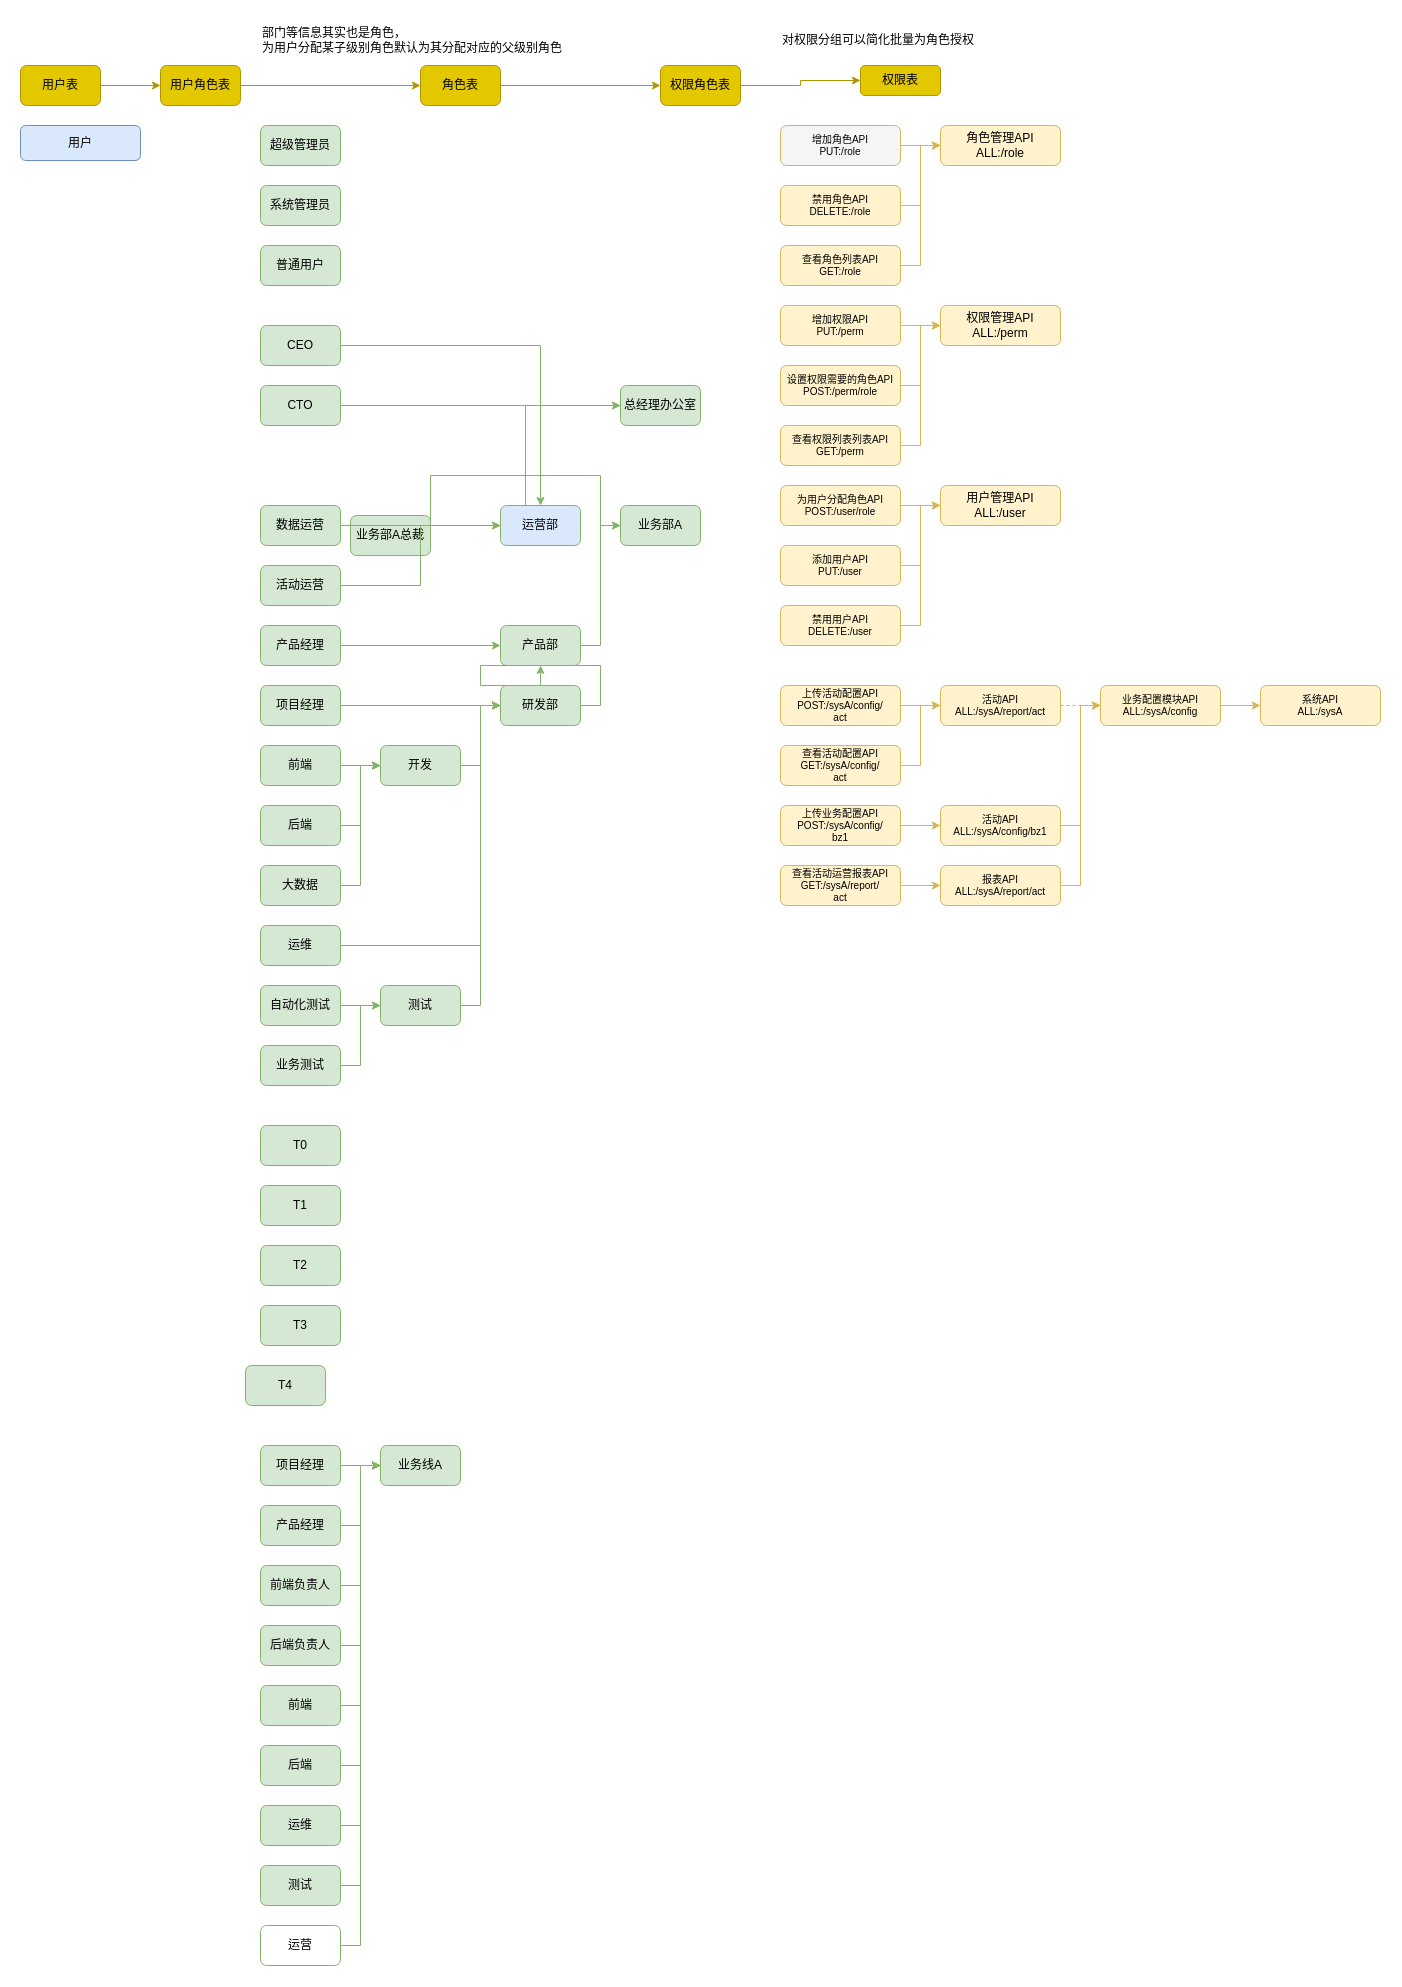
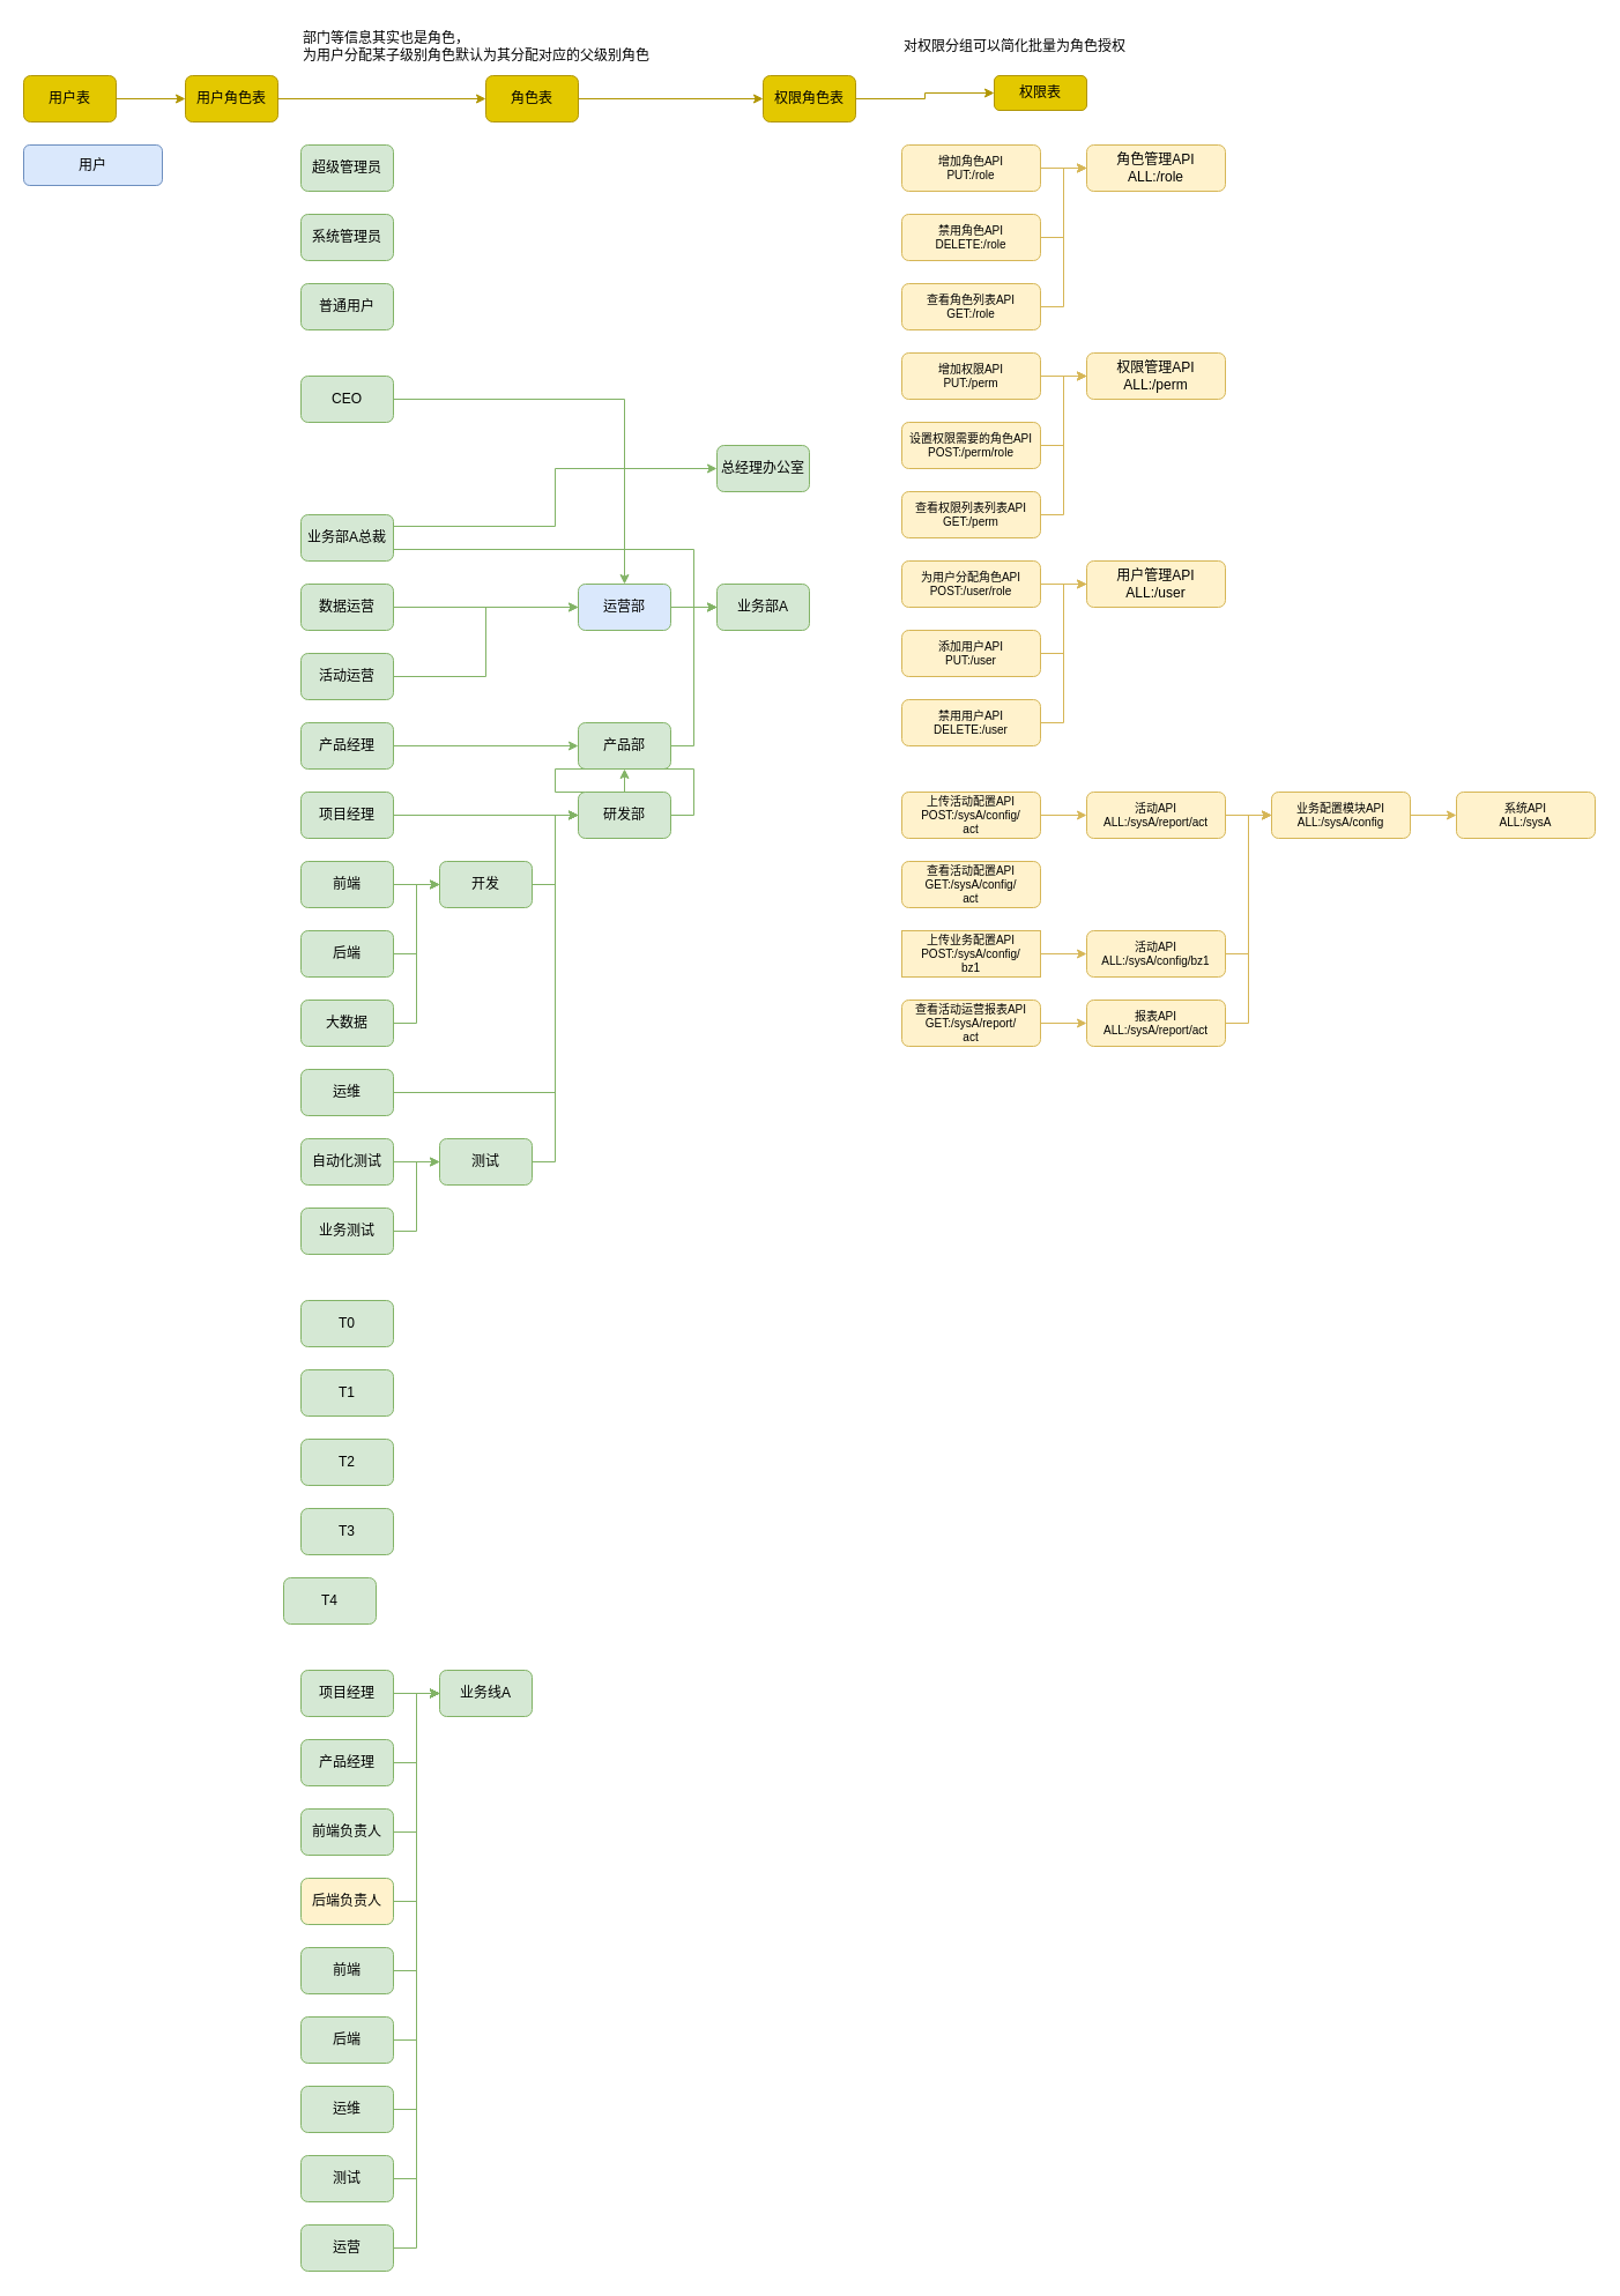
- <mxCell id="4" value="增加角色API&lt;br style=&quot;font-size: 10px;&quot;&gt;PUT:/role" style="rounded=1;whiteSpace=wrap;html=1;fillColor=#f5f5f5;strokeColor=#d6b656;fontSize=10;" vertex="1" parent="1"><mxGeometry x="780" y="125" width="120" height="40" as="geometry" /></mxCell>
+ <mxCell id="4" value="增加角色API&lt;br style=&quot;font-size: 10px;&quot;&gt;PUT:/role" style="rounded=1;whiteSpace=wrap;html=1;fillColor=#fff2cc;strokeColor=#d6b656;fontSize=10;" vertex="1" parent="1"><mxGeometry x="780" y="125" width="120" height="40" as="geometry" /></mxCell>
- <mxCell id="11" value="CTO" style="rounded=1;whiteSpace=wrap;html=1;fillColor=#d5e8d4;strokeColor=#82b366;" vertex="1" parent="1"><mxGeometry x="260" y="385" width="80" height="40" as="geometry" /></mxCell>
- <mxCell id="10" style="edgeStyle=orthogonalEdgeStyle;rounded=0;orthogonalLoop=1;jettySize=auto;html=1;exitX=1;exitY=0.5;exitDx=0;exitDy=0;fillColor=#d5e8d4;strokeColor=#82b366;" edge="1" parent="1" source="11" target="7"><mxGeometry relative="1" as="geometry" /></mxCell>
+ <mxCell id="16" style="edgeStyle=orthogonalEdgeStyle;rounded=0;orthogonalLoop=1;jettySize=auto;html=1;exitX=1;exitY=0.5;exitDx=0;exitDy=0;fillColor=#d5e8d4;strokeColor=#82b366;" edge="1" parent="1" source="17" target="15"><mxGeometry relative="1" as="geometry" /></mxCell>
- <mxCell id="14" value="业务部A总裁" style="rounded=1;whiteSpace=wrap;html=1;fillColor=#d5e8d4;strokeColor=#82b366;" vertex="1" parent="1"><mxGeometry x="350" y="515" width="80" height="40" as="geometry" /></mxCell>
+ <mxCell id="14" value="业务部A总裁" style="rounded=1;whiteSpace=wrap;html=1;fillColor=#d5e8d4;strokeColor=#82b366;" vertex="1" parent="1"><mxGeometry x="260" y="445" width="80" height="40" as="geometry" /></mxCell>
- <mxCell id="97" style="edgeStyle=orthogonalEdgeStyle;rounded=0;orthogonalLoop=1;jettySize=auto;html=1;exitX=1;exitY=0.5;exitDx=0;exitDy=0;entryX=0;entryY=0.5;entryDx=0;entryDy=0;fillColor=#fff2cc;strokeColor=#d6b656;dashed=1;" edge="1" parent="1" source="98" target="91"><mxGeometry relative="1" as="geometry" /></mxCell>
+ <mxCell id="97" style="edgeStyle=orthogonalEdgeStyle;rounded=0;orthogonalLoop=1;jettySize=auto;html=1;exitX=1;exitY=0.5;exitDx=0;exitDy=0;entryX=0;entryY=0.5;entryDx=0;entryDy=0;fillColor=#fff2cc;strokeColor=#d6b656;" edge="1" parent="1" source="98" target="91"><mxGeometry relative="1" as="geometry" /></mxCell>
- <mxCell id="95" style="edgeStyle=orthogonalEdgeStyle;rounded=0;orthogonalLoop=1;jettySize=auto;html=1;exitX=1;exitY=0.5;exitDx=0;exitDy=0;fillColor=#fff2cc;strokeColor=#d6b656;" edge="1" parent="1" source="96" target="98"><mxGeometry relative="1" as="geometry"><Array as="points"><mxPoint x="920" y="765" /><mxPoint x="920" y="705" /></Array></mxGeometry></mxCell>
- <mxCell id="102" value="上传业务配置API&lt;br style=&quot;font-size: 10px;&quot;&gt;POST:/sysA/config/&lt;br style=&quot;font-size: 10px;&quot;&gt;bz1" style="rounded=1;whiteSpace=wrap;html=1;fillColor=#fff2cc;strokeColor=#d6b656;fontSize=10;" vertex="1" parent="1"><mxGeometry x="780" y="805" width="120" height="40" as="geometry" /></mxCell>
+ <mxCell id="102" value="上传业务配置API&lt;br style=&quot;font-size: 10px;&quot;&gt;POST:/sysA/config/&lt;br style=&quot;font-size: 10px;&quot;&gt;bz1" style="whiteSpace=wrap;html=1;fillColor=#fff2cc;strokeColor=#d6b656;fontSize=10;rounded=0;" vertex="1" parent="1"><mxGeometry x="780" y="805" width="120" height="40" as="geometry" /></mxCell>
- <mxCell id="58" value="后端负责人" style="rounded=1;whiteSpace=wrap;html=1;fillColor=#d5e8d4;strokeColor=#82b366;" vertex="1" parent="1"><mxGeometry x="260" y="1625" width="80" height="40" as="geometry" /></mxCell>
+ <mxCell id="58" value="后端负责人" style="rounded=1;whiteSpace=wrap;html=1;fillColor=#fff2cc;strokeColor=#82b366;" vertex="1" parent="1"><mxGeometry x="260" y="1625" width="80" height="40" as="geometry" /></mxCell>
- <mxCell id="65" value="运营" style="rounded=1;whiteSpace=wrap;html=1;fillColor=#ffffff;strokeColor=#82b366;" vertex="1" parent="1"><mxGeometry x="260" y="1925" width="80" height="40" as="geometry" /></mxCell>
+ <mxCell id="65" value="运营" style="rounded=1;whiteSpace=wrap;html=1;fillColor=#d5e8d4;strokeColor=#82b366;" vertex="1" parent="1"><mxGeometry x="260" y="1925" width="80" height="40" as="geometry" /></mxCell>
